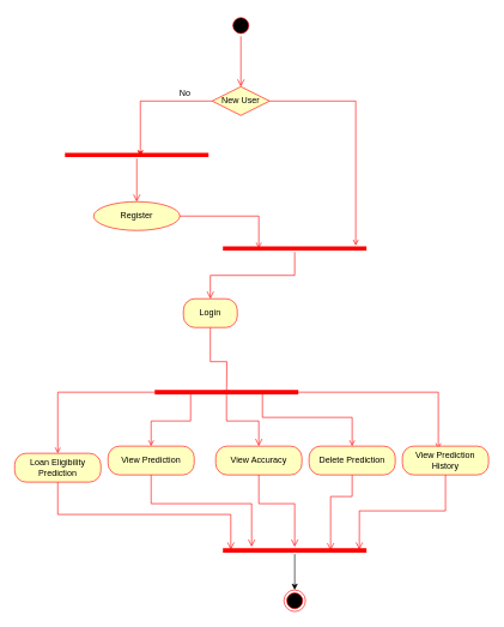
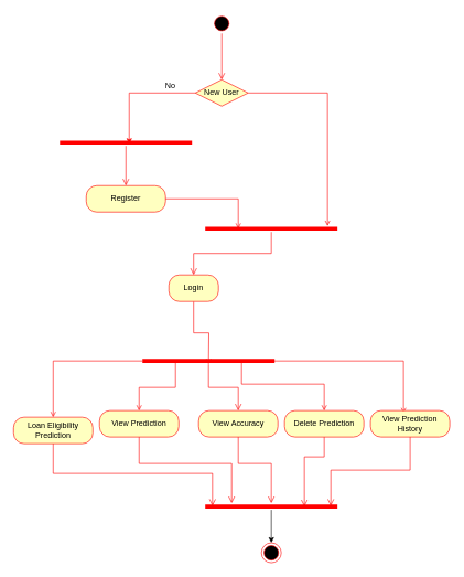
- <mxCell id="9" value="Register" style="ellipse;whiteSpace=wrap;html=1;arcSize=40;fontColor=#000000;fillColor=#ffffc0;strokeColor=#ff0000;" vertex="1" parent="1"><mxGeometry x="130" y="280" width="120" height="40" as="geometry" /></mxCell>
+ <mxCell id="9" value="Register" style="rounded=1;whiteSpace=wrap;html=1;arcSize=40;fontColor=#000000;fillColor=#ffffc0;strokeColor=#ff0000;" vertex="1" parent="1"><mxGeometry x="130" y="280" width="120" height="40" as="geometry" /></mxCell>
